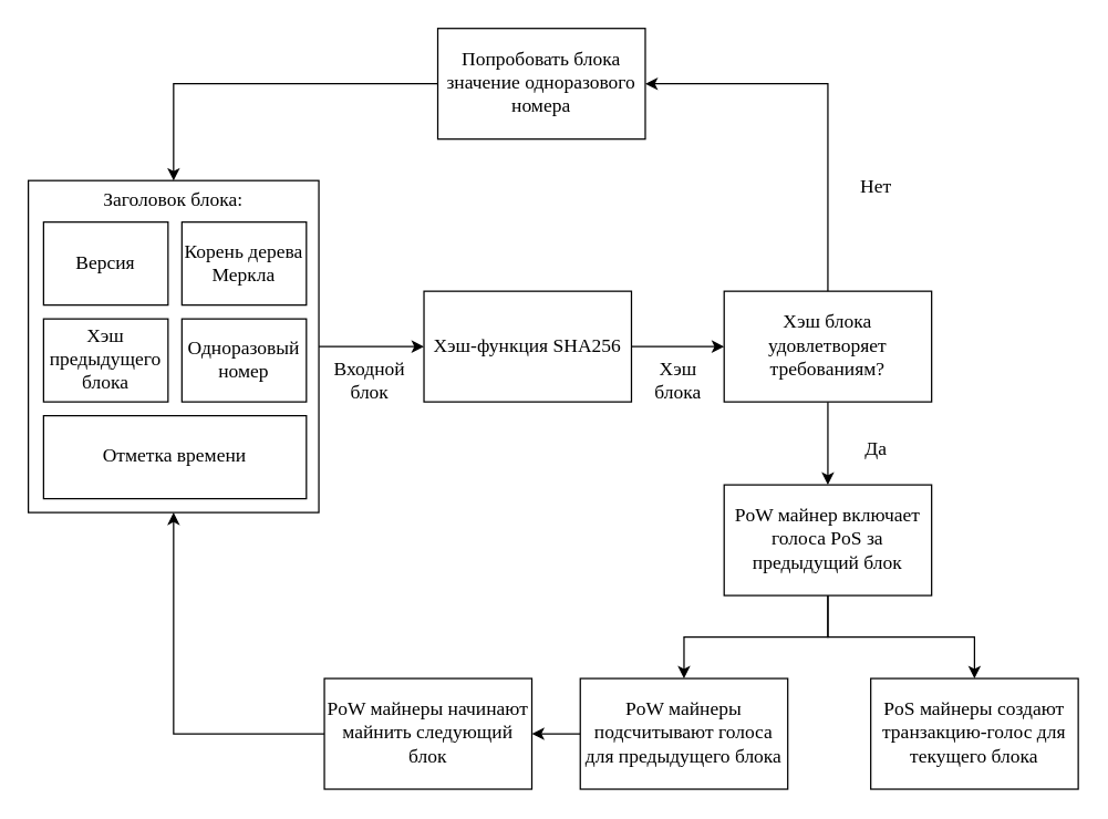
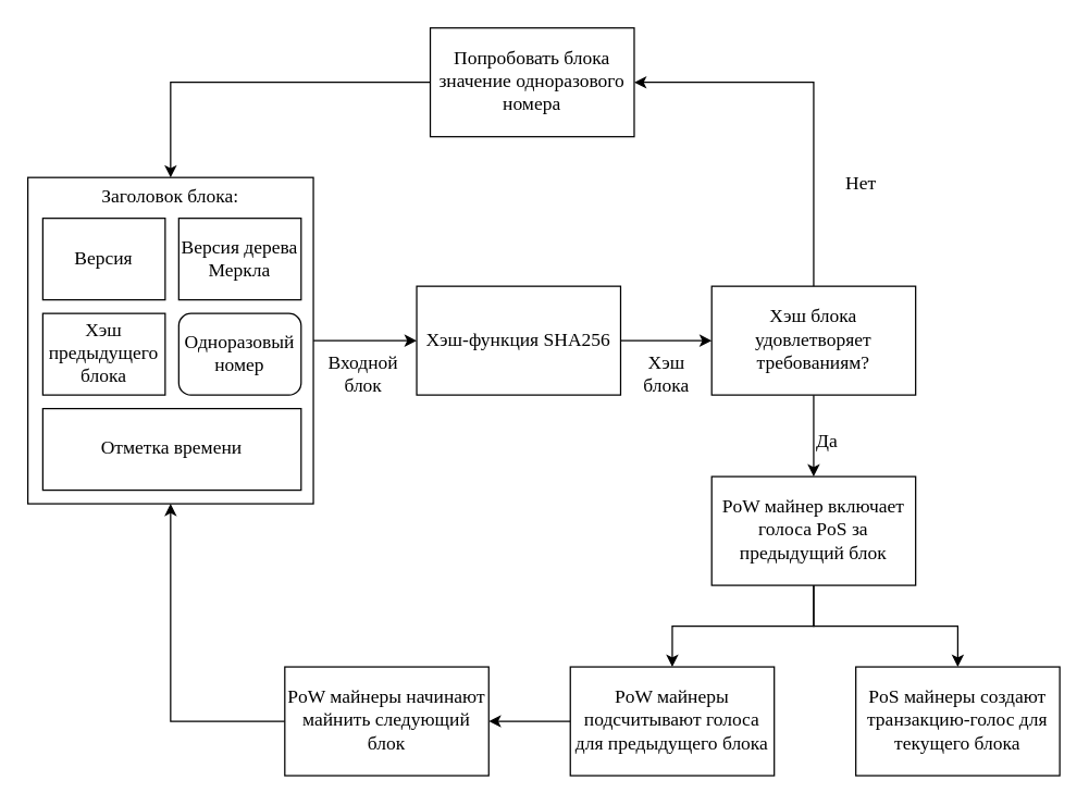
- <mxCell id="5" value="Корень дерева Меркла" style="rounded=0;whiteSpace=wrap;html=1;verticalAlign=middle;fontSize=14;fontFamily=Times New Roman;" parent="1" vertex="1"><mxGeometry x="131" y="160" width="90" height="60" as="geometry" /></mxCell>
+ <mxCell id="5" value="Версия дерева Меркла" style="rounded=0;whiteSpace=wrap;html=1;verticalAlign=middle;fontSize=14;fontFamily=Times New Roman;" parent="1" vertex="1"><mxGeometry x="131" y="160" width="90" height="60" as="geometry" /></mxCell>
- <mxCell id="7" value="&lt;span class=&quot;HwtZe&quot; lang=&quot;ru&quot;&gt;&lt;span class=&quot;jCAhz ChMk0b&quot;&gt;&lt;span class=&quot;ryNqvb&quot;&gt;Одноразовый номер&lt;/span&gt;&lt;/span&gt;&lt;/span&gt;" style="rounded=0;whiteSpace=wrap;html=1;verticalAlign=middle;fontSize=14;fontFamily=Times New Roman;" parent="1" vertex="1"><mxGeometry x="131" y="230" width="90" height="60" as="geometry" /></mxCell>
+ <mxCell id="7" value="&lt;span class=&quot;HwtZe&quot; lang=&quot;ru&quot;&gt;&lt;span class=&quot;jCAhz ChMk0b&quot;&gt;&lt;span class=&quot;ryNqvb&quot;&gt;Одноразовый номер&lt;/span&gt;&lt;/span&gt;&lt;/span&gt;" style="whiteSpace=wrap;html=1;verticalAlign=middle;fontSize=14;fontFamily=Times New Roman;rounded=1;" parent="1" vertex="1"><mxGeometry x="131" y="230" width="90" height="60" as="geometry" /></mxCell>
- <mxCell id="21" value="Да" style="text;html=1;strokeColor=none;fillColor=none;align=center;verticalAlign=middle;whiteSpace=wrap;rounded=0;fontFamily=Times New Roman;fontSize=14;" parent="1" vertex="1"><mxGeometry x="603" y="310" width="60" height="30" as="geometry" /></mxCell>
+ <mxCell id="21" value="Да" style="text;html=1;strokeColor=none;fillColor=none;align=center;verticalAlign=middle;whiteSpace=wrap;rounded=0;fontFamily=Times New Roman;fontSize=14;" parent="1" vertex="1"><mxGeometry x="578" y="310" width="60" height="30" as="geometry" /></mxCell>
- <mxCell id="27" value="PoW майнеры начинают майнить следующий блок" style="rounded=0;whiteSpace=wrap;html=1;verticalAlign=middle;fontSize=14;fontFamily=Times New Roman;" vertex="1" parent="1"><mxGeometry x="234" y="490" width="150" height="80" as="geometry" /></mxCell>
+ <mxCell id="27" value="PoW майнеры начинают майнить следующий блок" style="rounded=0;whiteSpace=wrap;html=1;verticalAlign=middle;fontSize=14;fontFamily=Times New Roman;" vertex="1" parent="1"><mxGeometry x="209" y="490" width="150" height="80" as="geometry" /></mxCell>
